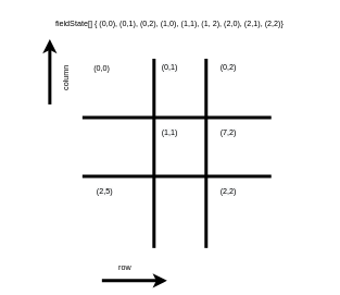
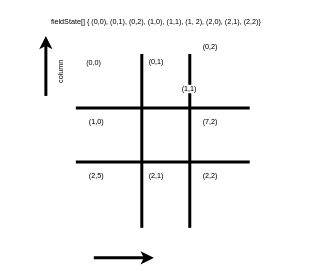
- <mxCell id="12" value="&lt;span style=&quot;color: rgb(0, 0, 0); font-family: Helvetica; font-size: 12px; font-style: normal; font-variant-ligatures: normal; font-variant-caps: normal; font-weight: 400; letter-spacing: normal; orphans: 2; text-align: center; text-indent: 0px; text-transform: none; widows: 2; word-spacing: 0px; -webkit-text-stroke-width: 0px; background-color: rgb(248, 249, 250); text-decoration-thickness: initial; text-decoration-style: initial; text-decoration-color: initial; float: none; display: inline !important;&quot;&gt;(0,2)&lt;/span&gt;" style="text;whiteSpace=wrap;html=1;" vertex="1" parent="1"><mxGeometry x="336" y="89" width="50" height="30" as="geometry" /></mxCell>
+ <mxCell id="12" value="&lt;span style=&quot;color: rgb(0, 0, 0); font-family: Helvetica; font-size: 12px; font-style: normal; font-variant-ligatures: normal; font-variant-caps: normal; font-weight: 400; letter-spacing: normal; orphans: 2; text-align: center; text-indent: 0px; text-transform: none; widows: 2; word-spacing: 0px; -webkit-text-stroke-width: 0px; background-color: rgb(248, 249, 250); text-decoration-thickness: initial; text-decoration-style: initial; text-decoration-color: initial; float: none; display: inline !important;&quot;&gt;(0,2)&lt;/span&gt;" style="text;whiteSpace=wrap;html=1;" vertex="1" parent="1"><mxGeometry x="336" y="64" width="50" height="30" as="geometry" /></mxCell>
+ <mxCell id="13" value="&lt;span style=&quot;color: rgb(0, 0, 0); font-family: Helvetica; font-size: 12px; font-style: normal; font-variant-ligatures: normal; font-variant-caps: normal; font-weight: 400; letter-spacing: normal; orphans: 2; text-align: center; text-indent: 0px; text-transform: none; widows: 2; word-spacing: 0px; -webkit-text-stroke-width: 0px; background-color: rgb(248, 249, 250); text-decoration-thickness: initial; text-decoration-style: initial; text-decoration-color: initial; float: none; display: inline !important;&quot;&gt;(1,0)&lt;/span&gt;" style="text;whiteSpace=wrap;html=1;" vertex="1" parent="1"><mxGeometry x="146" y="189" width="50" height="30" as="geometry" /></mxCell>
- <mxCell id="14" value="&lt;span style=&quot;color: rgb(0, 0, 0); font-family: Helvetica; font-size: 12px; font-style: normal; font-variant-ligatures: normal; font-variant-caps: normal; font-weight: 400; letter-spacing: normal; orphans: 2; text-align: center; text-indent: 0px; text-transform: none; widows: 2; word-spacing: 0px; -webkit-text-stroke-width: 0px; background-color: rgb(248, 249, 250); text-decoration-thickness: initial; text-decoration-style: initial; text-decoration-color: initial; float: none; display: inline !important;&quot;&gt;(1,1)&lt;/span&gt;" style="text;whiteSpace=wrap;html=1;" vertex="1" parent="1"><mxGeometry x="246" y="189" width="50" height="30" as="geometry" /></mxCell>
+ <mxCell id="14" value="&lt;span style=&quot;color: rgb(0, 0, 0); font-family: Helvetica; font-size: 12px; font-style: normal; font-variant-ligatures: normal; font-variant-caps: normal; font-weight: 400; letter-spacing: normal; orphans: 2; text-align: center; text-indent: 0px; text-transform: none; widows: 2; word-spacing: 0px; -webkit-text-stroke-width: 0px; background-color: rgb(248, 249, 250); text-decoration-thickness: initial; text-decoration-style: initial; text-decoration-color: initial; float: none; display: inline !important;&quot;&gt;(1,1)&lt;/span&gt;" style="text;whiteSpace=wrap;html=1;" vertex="1" parent="1"><mxGeometry x="301" y="134" width="50" height="30" as="geometry" /></mxCell>
+ <mxCell id="17" value="&lt;span style=&quot;color: rgb(0, 0, 0); font-family: Helvetica; font-size: 12px; font-style: normal; font-variant-ligatures: normal; font-variant-caps: normal; font-weight: 400; letter-spacing: normal; orphans: 2; text-align: center; text-indent: 0px; text-transform: none; widows: 2; word-spacing: 0px; -webkit-text-stroke-width: 0px; background-color: rgb(248, 249, 250); text-decoration-thickness: initial; text-decoration-style: initial; text-decoration-color: initial; float: none; display: inline !important;&quot;&gt;(2,1)&lt;/span&gt;" style="text;whiteSpace=wrap;html=1;" vertex="1" parent="1"><mxGeometry x="246" y="279" width="50" height="30" as="geometry" /></mxCell>
- <mxCell id="6" value="row" style="text;html=1;align=center;verticalAlign=middle;resizable=0;points=[];autosize=1;strokeColor=none;fillColor=none;" vertex="1" parent="1"><mxGeometry x="176" y="399" width="30" height="20" as="geometry" /></mxCell>
